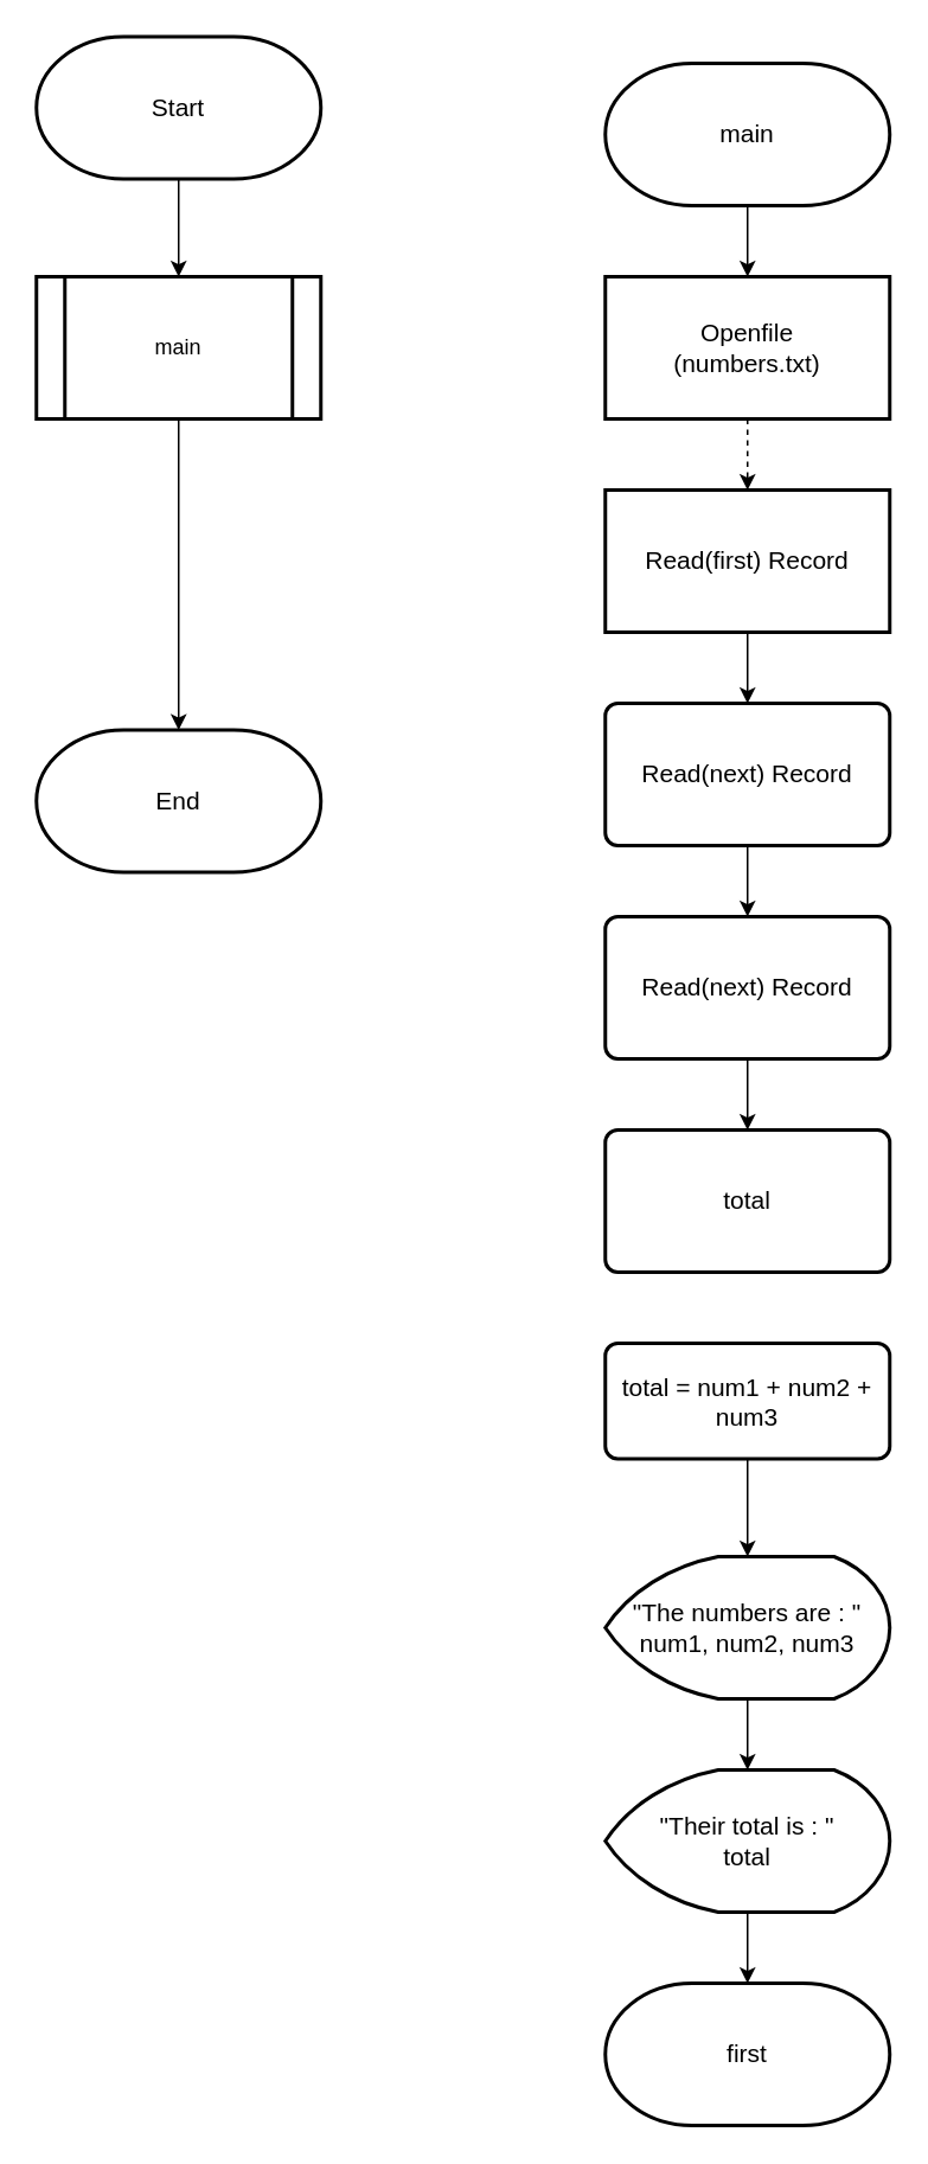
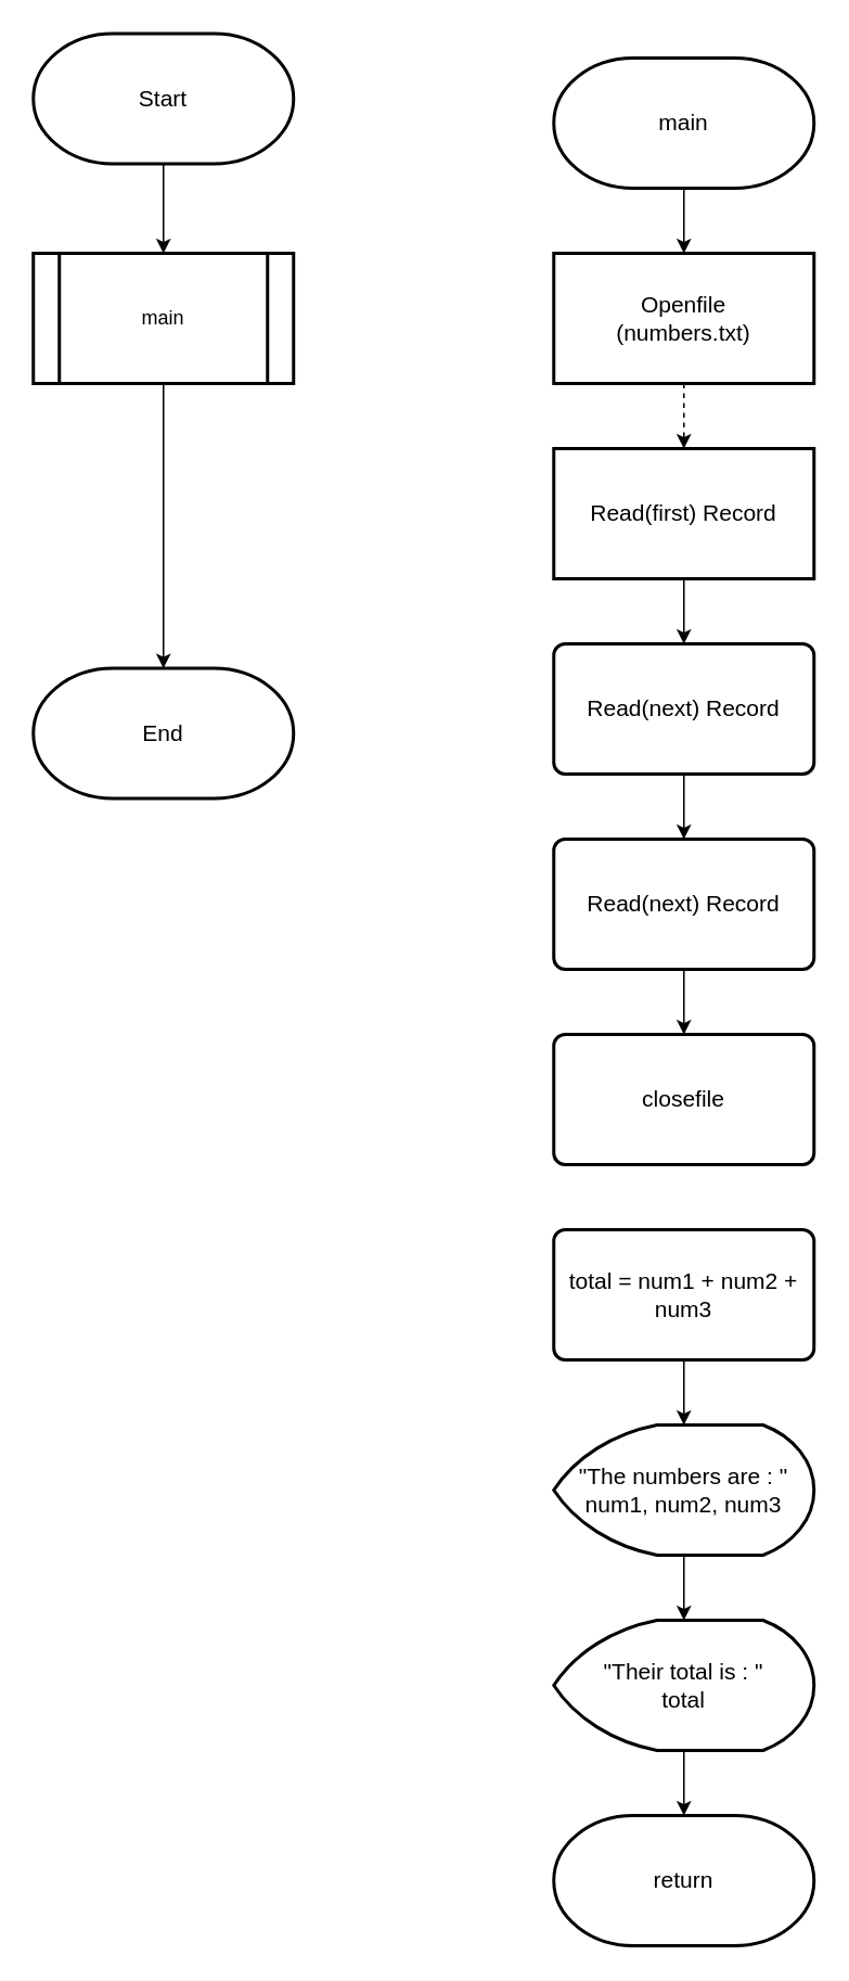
- <mxCell id="17" value="total" style="rounded=1;whiteSpace=wrap;html=1;absoluteArcSize=1;arcSize=14;strokeWidth=2;fontSize=14;" vertex="1" parent="1"><mxGeometry x="340" y="635" width="160" height="80" as="geometry" /></mxCell>
+ <mxCell id="17" value="closefile" style="rounded=1;whiteSpace=wrap;html=1;absoluteArcSize=1;arcSize=14;strokeWidth=2;fontSize=14;" vertex="1" parent="1"><mxGeometry x="340" y="635" width="160" height="80" as="geometry" /></mxCell>
- <mxCell id="21" value="total = num1 + num2 + num3" style="rounded=1;whiteSpace=wrap;html=1;absoluteArcSize=1;arcSize=14;strokeWidth=2;fontSize=14;" vertex="1" parent="1"><mxGeometry x="340" y="755" width="160" height="65" as="geometry" /></mxCell>
+ <mxCell id="21" value="total = num1 + num2 + num3" style="rounded=1;whiteSpace=wrap;html=1;absoluteArcSize=1;arcSize=14;strokeWidth=2;fontSize=14;" vertex="1" parent="1"><mxGeometry x="340" y="755" width="160" height="80" as="geometry" /></mxCell>
- <mxCell id="24" value="&lt;font style=&quot;font-size: 14px;&quot;&gt;first&lt;/font&gt;" style="strokeWidth=2;html=1;shape=mxgraph.flowchart.terminator;whiteSpace=wrap;" vertex="1" parent="1"><mxGeometry x="340" y="1115" width="160" height="80" as="geometry" /></mxCell>
+ <mxCell id="24" value="&lt;font style=&quot;font-size: 14px;&quot;&gt;return&lt;/font&gt;" style="strokeWidth=2;html=1;shape=mxgraph.flowchart.terminator;whiteSpace=wrap;" vertex="1" parent="1"><mxGeometry x="340" y="1115" width="160" height="80" as="geometry" /></mxCell>
